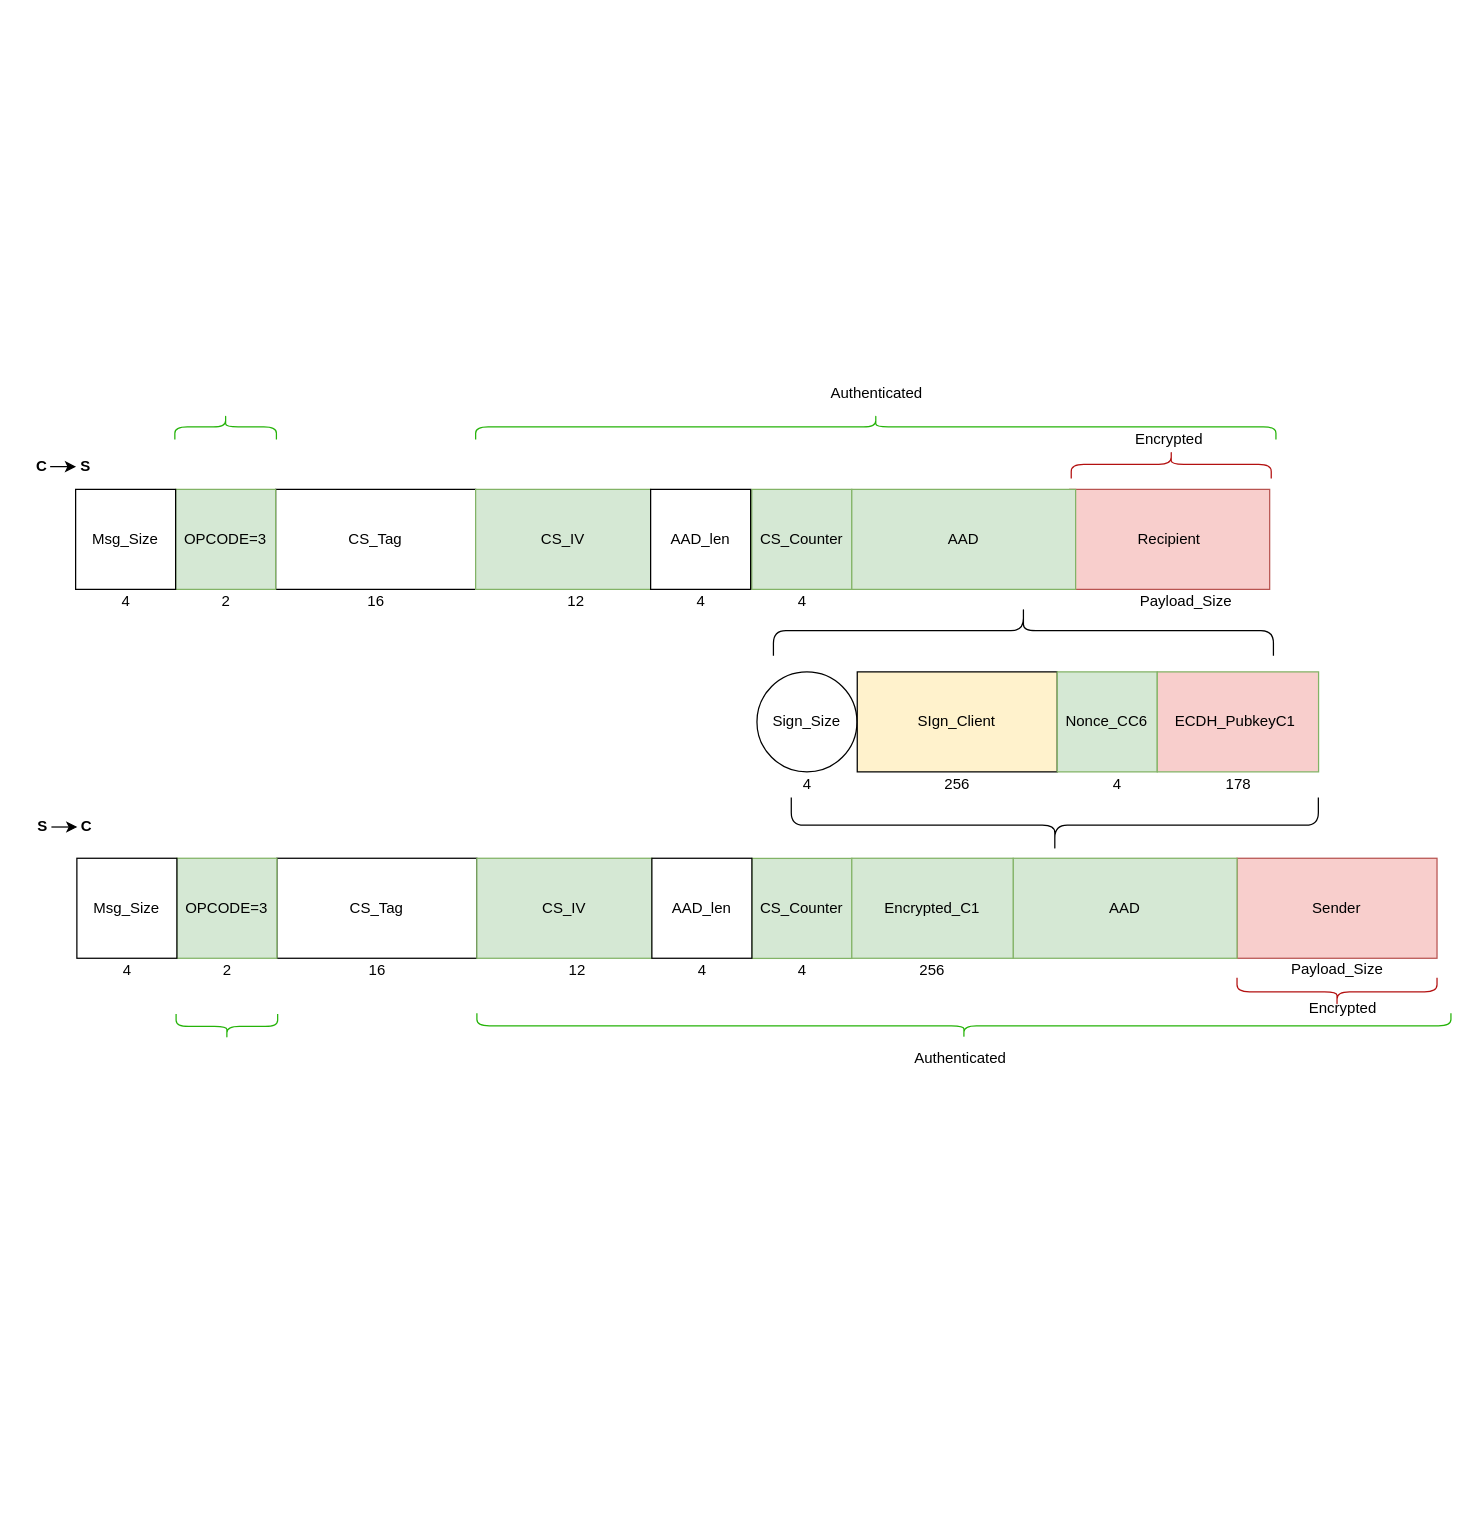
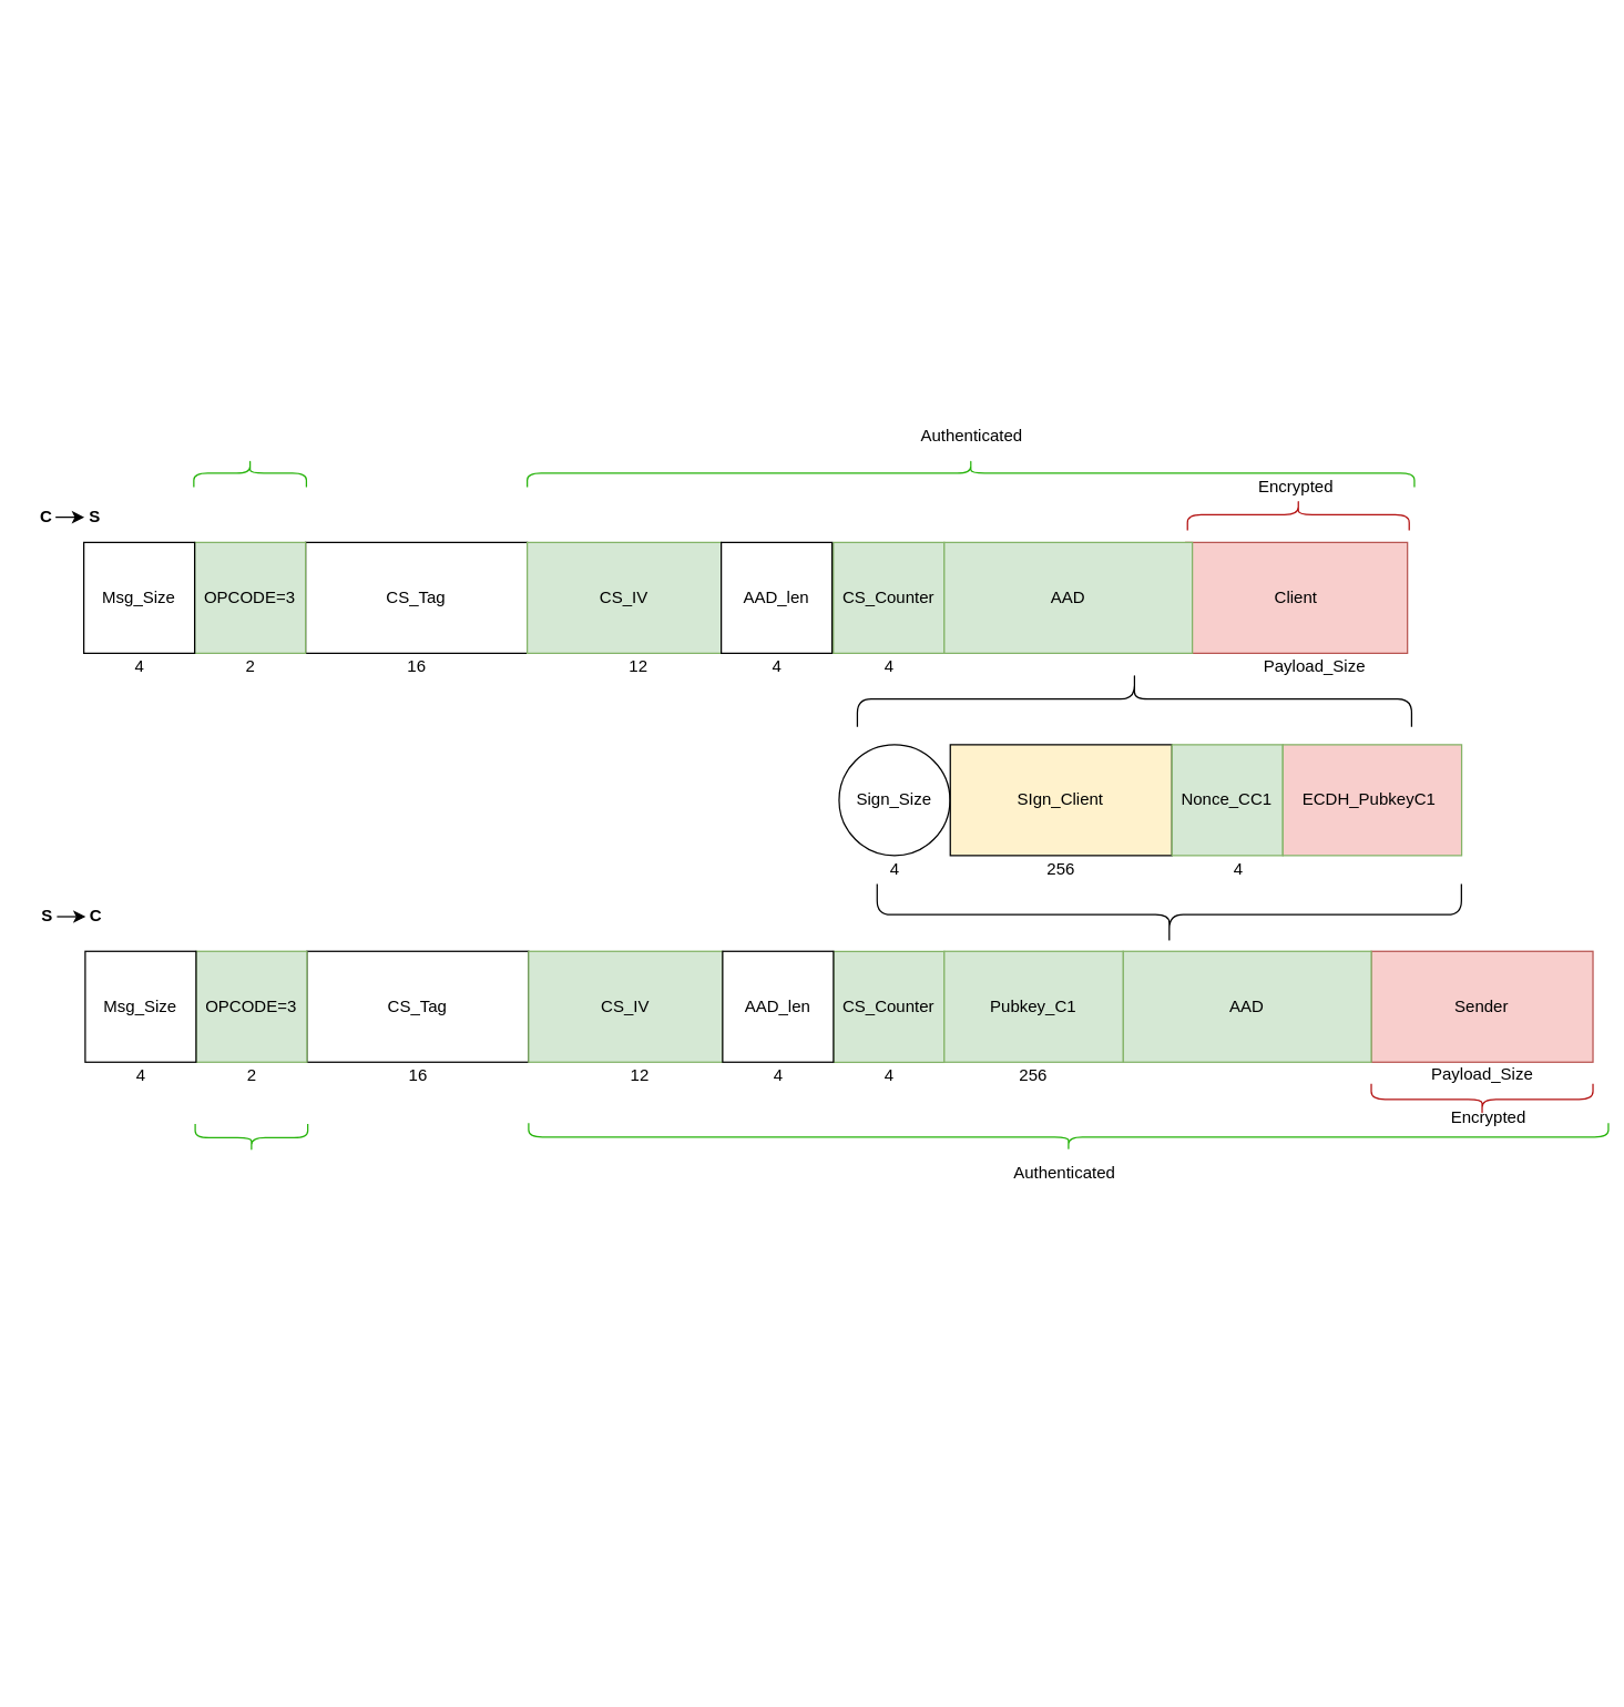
- <mxCell id="3" value="Recipient" style="rounded=0;whiteSpace=wrap;html=1;fillColor=#f8cecc;strokeColor=#b85450;" parent="1" vertex="1"><mxGeometry x="855.24" y="391" width="160" height="80" as="geometry" /></mxCell>
+ <mxCell id="3" value="Client" style="rounded=0;whiteSpace=wrap;html=1;fillColor=#f8cecc;strokeColor=#b85450;" parent="1" vertex="1"><mxGeometry x="855.24" y="391" width="160" height="80" as="geometry" /></mxCell>
- <mxCell id="24" value="Nonce_CC6" style="rounded=0;whiteSpace=wrap;html=1;fillColor=#d5e8d4;strokeColor=#82b366;" parent="1" vertex="1"><mxGeometry x="845.3" y="537" width="80" height="80" as="geometry" /></mxCell>
+ <mxCell id="24" value="Nonce_CC1" style="rounded=0;whiteSpace=wrap;html=1;fillColor=#d5e8d4;strokeColor=#82b366;" parent="1" vertex="1"><mxGeometry x="845.3" y="537" width="80" height="80" as="geometry" /></mxCell>
- <mxCell id="28" value="178" style="text;html=1;align=center;verticalAlign=middle;resizable=0;points=[];autosize=1;strokeColor=none;" parent="1" vertex="1"><mxGeometry x="969.83" y="617" width="40" height="20" as="geometry" /></mxCell>
- <mxCell id="55" value="Encrypted_C1" style="rounded=0;whiteSpace=wrap;html=1;fillColor=#d5e8d4;strokeColor=#82b366;" parent="1" vertex="1"><mxGeometry x="680.94" y="686.11" width="129.06" height="80" as="geometry" /></mxCell>
+ <mxCell id="55" value="Pubkey_C1" style="rounded=0;whiteSpace=wrap;html=1;fillColor=#d5e8d4;strokeColor=#82b366;" parent="1" vertex="1"><mxGeometry x="680.94" y="686.11" width="129.06" height="80" as="geometry" /></mxCell>
